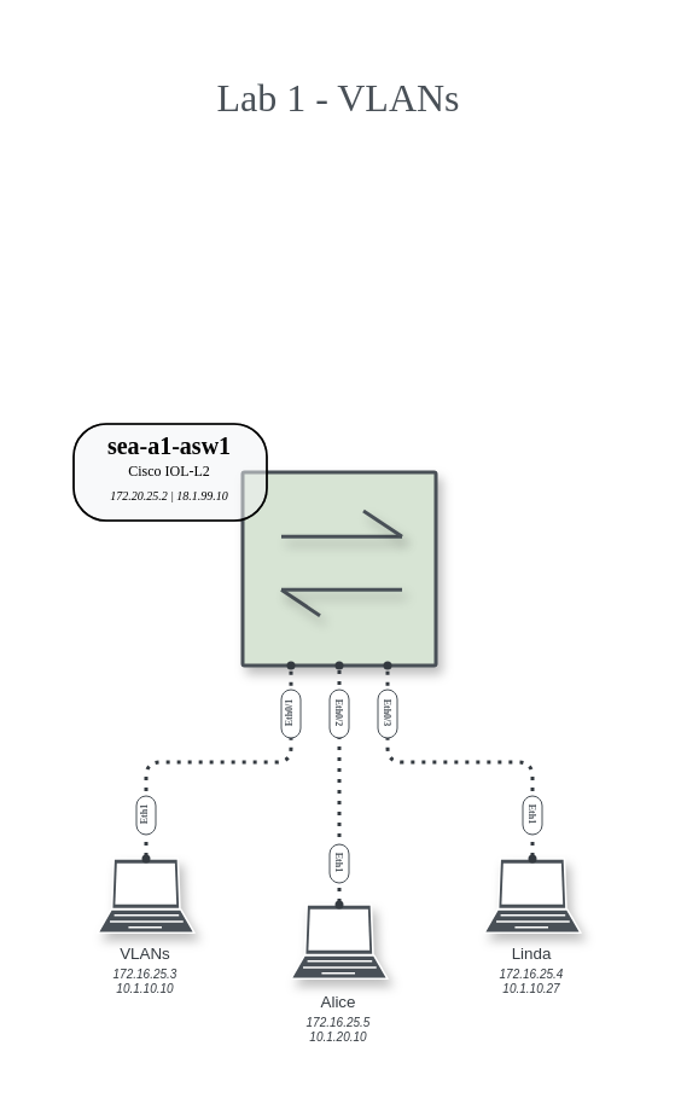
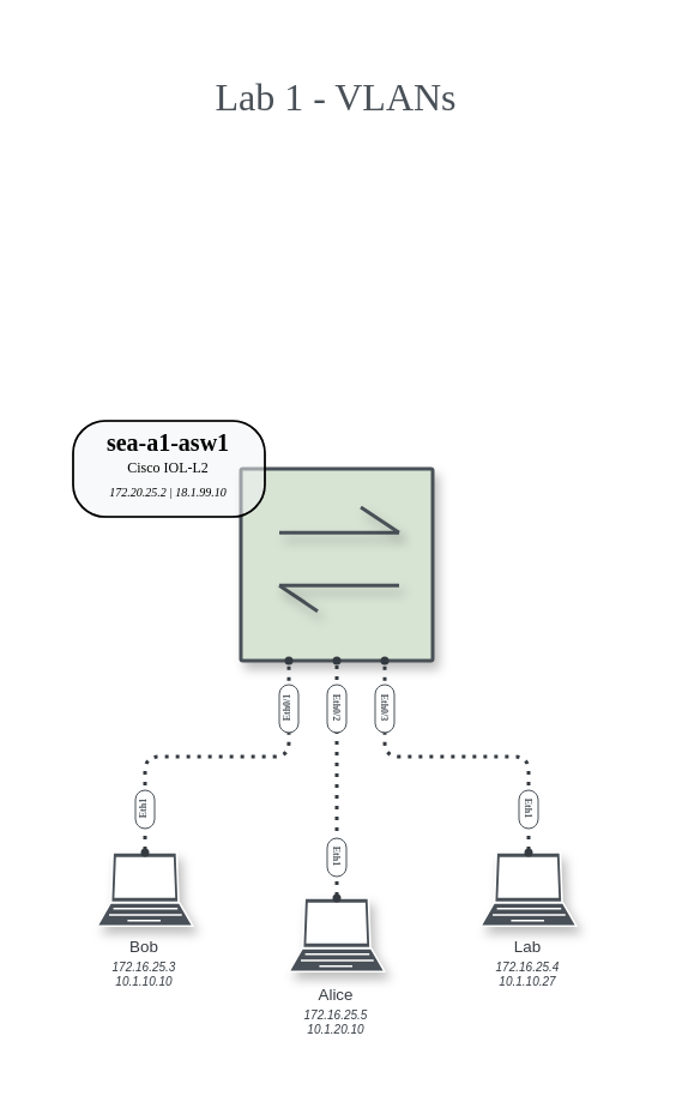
- <mxCell id="10" value="VLANs" style="html=1;overflow=block;blockSpacing=1;whiteSpace=wrap;fontSize=6.7;fontColor=#343a40;spacing=0;strokeColor=none;strokeOpacity=100;fillOpacity=100;rounded=1;absoluteArcSize=1;arcSize=9;fillColor=none;strokeWidth=0.8;lucidId=1ZfhqeKOL2qd;" parent="1" vertex="1"><mxGeometry x="40" y="385" width="40" height="20" as="geometry" /></mxCell>
+ <mxCell id="10" value="Bob" style="html=1;overflow=block;blockSpacing=1;whiteSpace=wrap;fontSize=6.7;fontColor=#343a40;spacing=0;strokeColor=none;strokeOpacity=100;fillOpacity=100;rounded=1;absoluteArcSize=1;arcSize=9;fillColor=none;strokeWidth=0.8;lucidId=1ZfhqeKOL2qd;" parent="1" vertex="1"><mxGeometry x="40" y="385" width="40" height="20" as="geometry" /></mxCell>
- <mxCell id="14" value="Linda" style="html=1;overflow=block;blockSpacing=1;whiteSpace=wrap;fontSize=6.7;fontColor=#343a40;spacing=0;strokeColor=none;strokeOpacity=100;fillOpacity=100;rounded=1;absoluteArcSize=1;arcSize=9;fillColor=none;strokeWidth=0.8;lucidId=n_xh-cI0H3DA;" parent="1" vertex="1"><mxGeometry x="190" y="385" width="60" height="20" as="geometry" /></mxCell>
+ <mxCell id="14" value="Lab" style="html=1;overflow=block;blockSpacing=1;whiteSpace=wrap;fontSize=6.7;fontColor=#343a40;spacing=0;strokeColor=none;strokeOpacity=100;fillOpacity=100;rounded=1;absoluteArcSize=1;arcSize=9;fillColor=none;strokeWidth=0.8;lucidId=n_xh-cI0H3DA;" parent="1" vertex="1"><mxGeometry x="190" y="385" width="60" height="20" as="geometry" /></mxCell>
